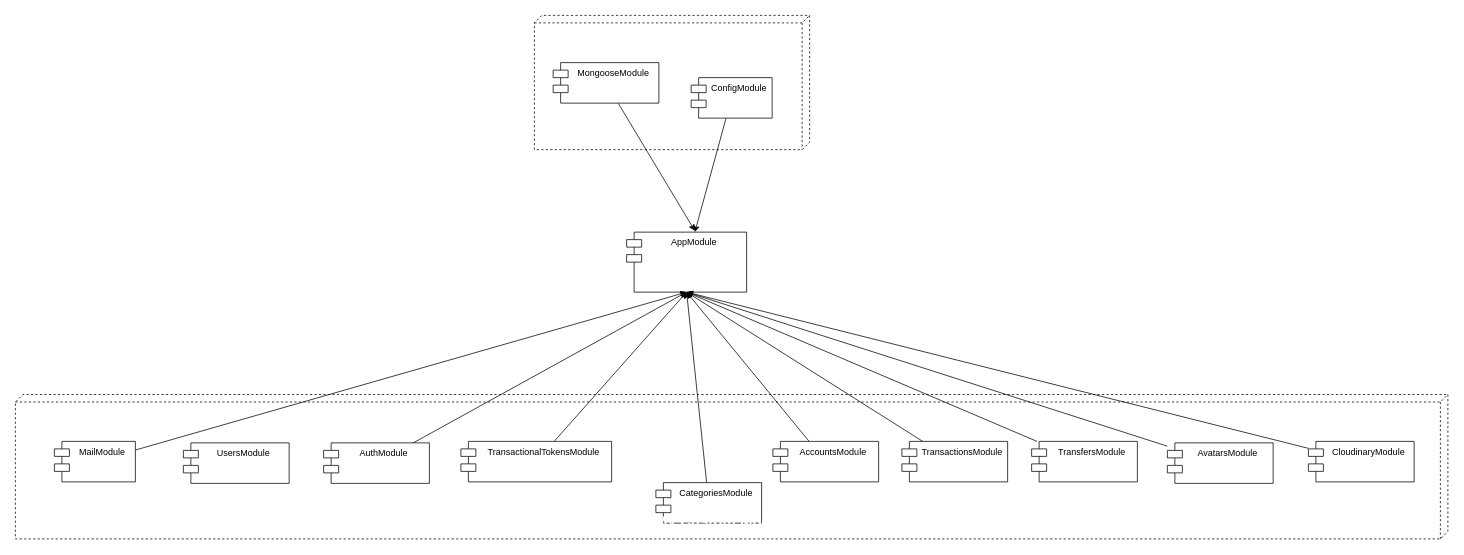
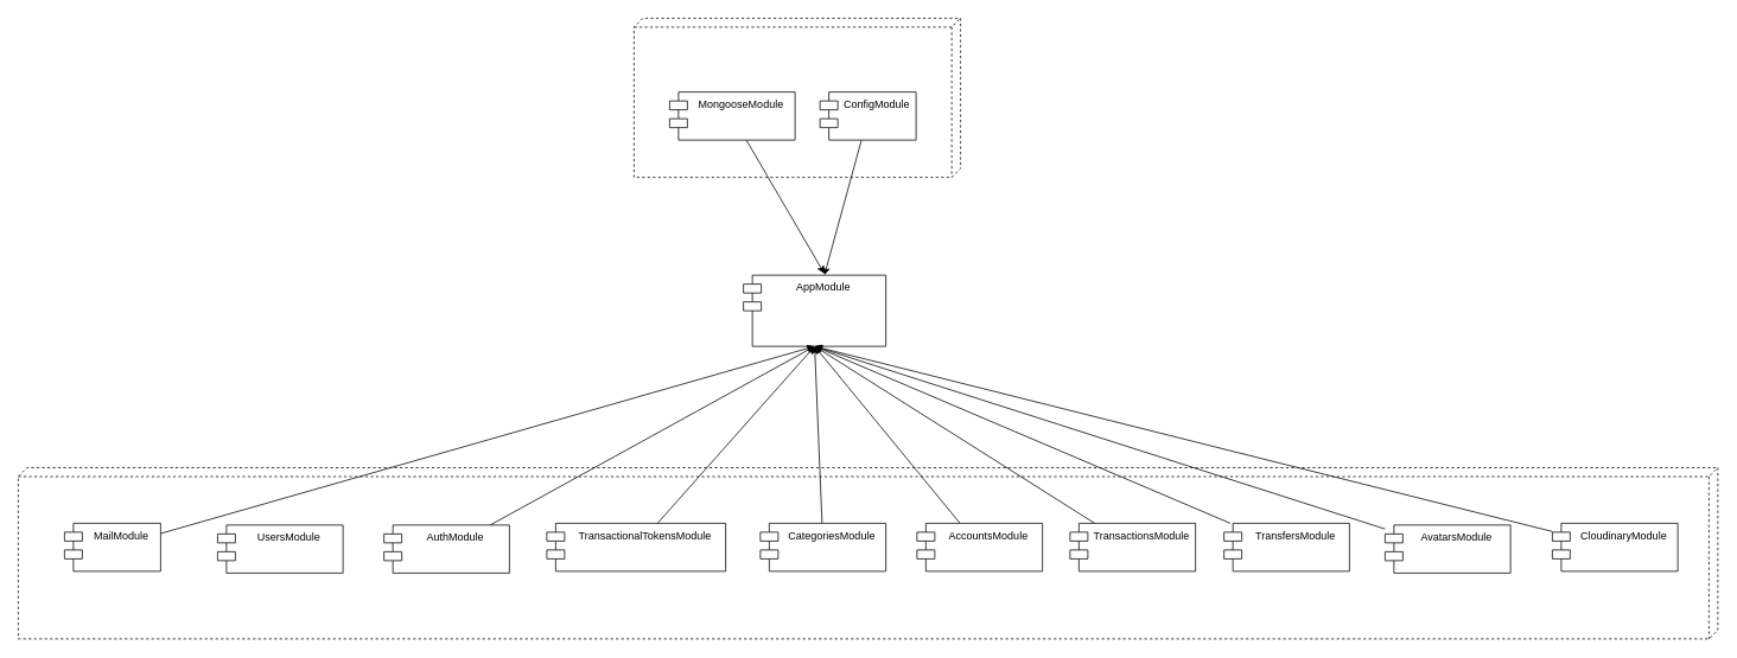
- <mxCell id="7" value="MongooseModule" style="shape=module;align=left;spacingLeft=20;align=center;verticalAlign=top;" vertex="1" parent="1"><mxGeometry x="737" y="83" width="141" height="54" as="geometry" /></mxCell>
+ <mxCell id="7" value="MongooseModule" style="shape=module;align=left;spacingLeft=20;align=center;verticalAlign=top;" vertex="1" parent="1"><mxGeometry x="752" y="103" width="141" height="54" as="geometry" /></mxCell>
- <mxCell id="21" value="CategoriesModule" style="shape=module;align=left;spacingLeft=20;align=center;verticalAlign=top;" vertex="1" parent="1"><mxGeometry x="874" y="643" width="141" height="54" as="geometry" /></mxCell>
+ <mxCell id="21" value="CategoriesModule" style="shape=module;align=left;spacingLeft=20;align=center;verticalAlign=top;" vertex="1" parent="1"><mxGeometry x="854" y="588" width="141" height="54" as="geometry" /></mxCell>
